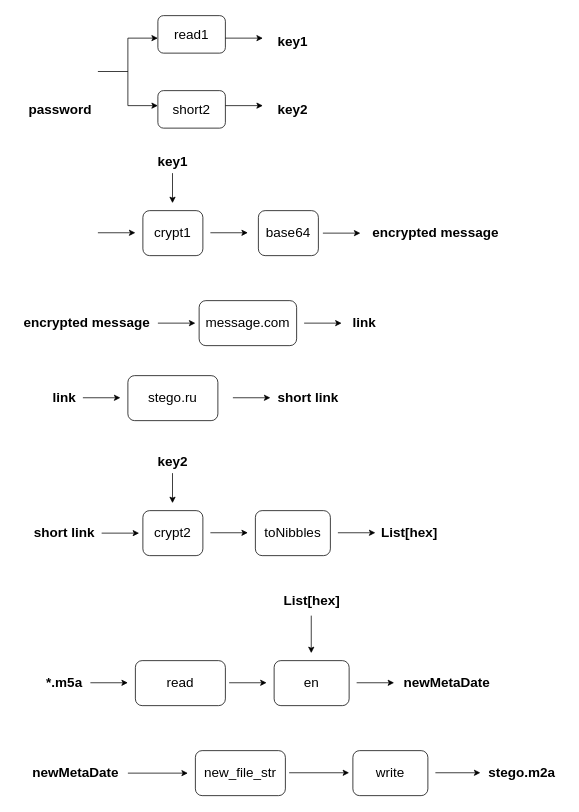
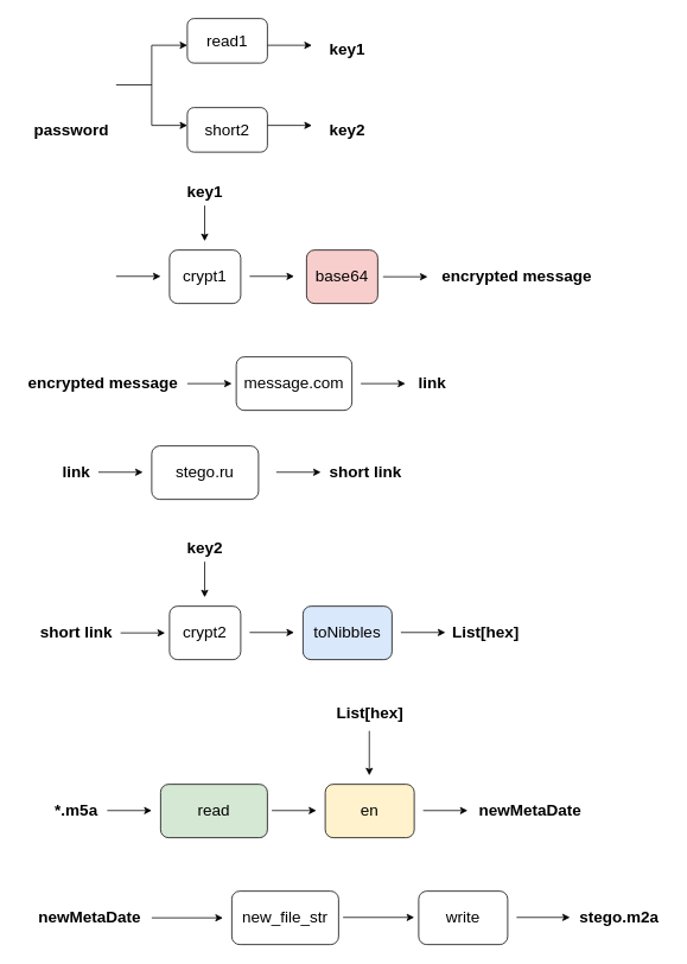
- <mxCell id="19" value="base64" style="rounded=1;whiteSpace=wrap;html=1;fontSize=18;" vertex="1" parent="1"><mxGeometry x="344" y="280" width="80" height="60" as="geometry" /></mxCell>
+ <mxCell id="19" value="base64" style="rounded=1;whiteSpace=wrap;html=1;fontSize=18;fillColor=#f8cecc;" vertex="1" parent="1"><mxGeometry x="344" y="280" width="80" height="60" as="geometry" /></mxCell>
- <mxCell id="37" value="toNibbles" style="rounded=1;whiteSpace=wrap;html=1;fontSize=18;" vertex="1" parent="1"><mxGeometry x="340" y="680" width="100" height="60" as="geometry" /></mxCell>
+ <mxCell id="37" value="toNibbles" style="rounded=1;whiteSpace=wrap;html=1;fontSize=18;fillColor=#dae8fc;" vertex="1" parent="1"><mxGeometry x="340" y="680" width="100" height="60" as="geometry" /></mxCell>
- <mxCell id="42" value="read" style="rounded=1;whiteSpace=wrap;html=1;fontSize=18;" vertex="1" parent="1"><mxGeometry x="180" y="880" width="120" height="60" as="geometry" /></mxCell>
+ <mxCell id="42" value="read" style="rounded=1;whiteSpace=wrap;html=1;fontSize=18;fillColor=#d5e8d4;" vertex="1" parent="1"><mxGeometry x="180" y="880" width="120" height="60" as="geometry" /></mxCell>
- <mxCell id="44" value="en" style="rounded=1;whiteSpace=wrap;html=1;fontSize=18;" vertex="1" parent="1"><mxGeometry x="365" y="880" width="100" height="60" as="geometry" /></mxCell>
+ <mxCell id="44" value="en" style="rounded=1;whiteSpace=wrap;html=1;fontSize=18;fillColor=#fff2cc;" vertex="1" parent="1"><mxGeometry x="365" y="880" width="100" height="60" as="geometry" /></mxCell>
